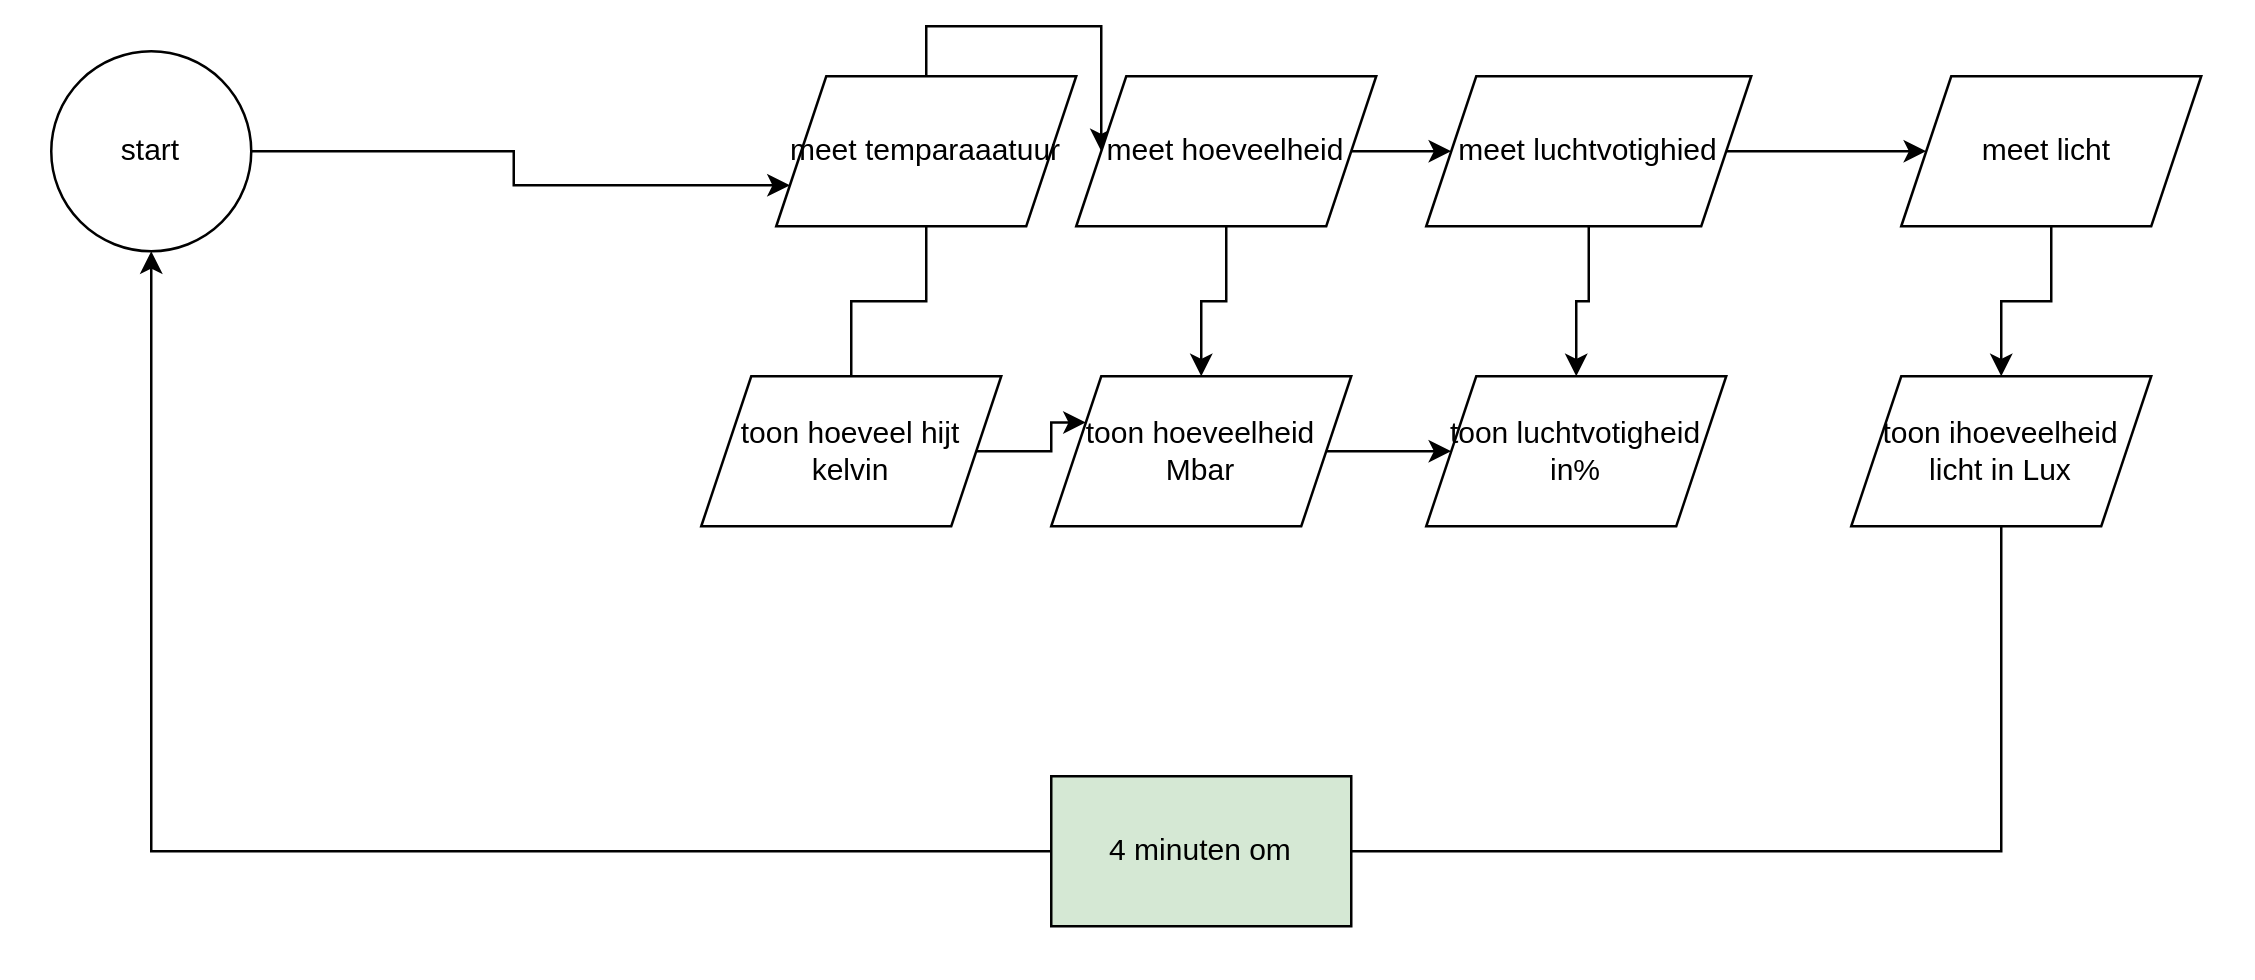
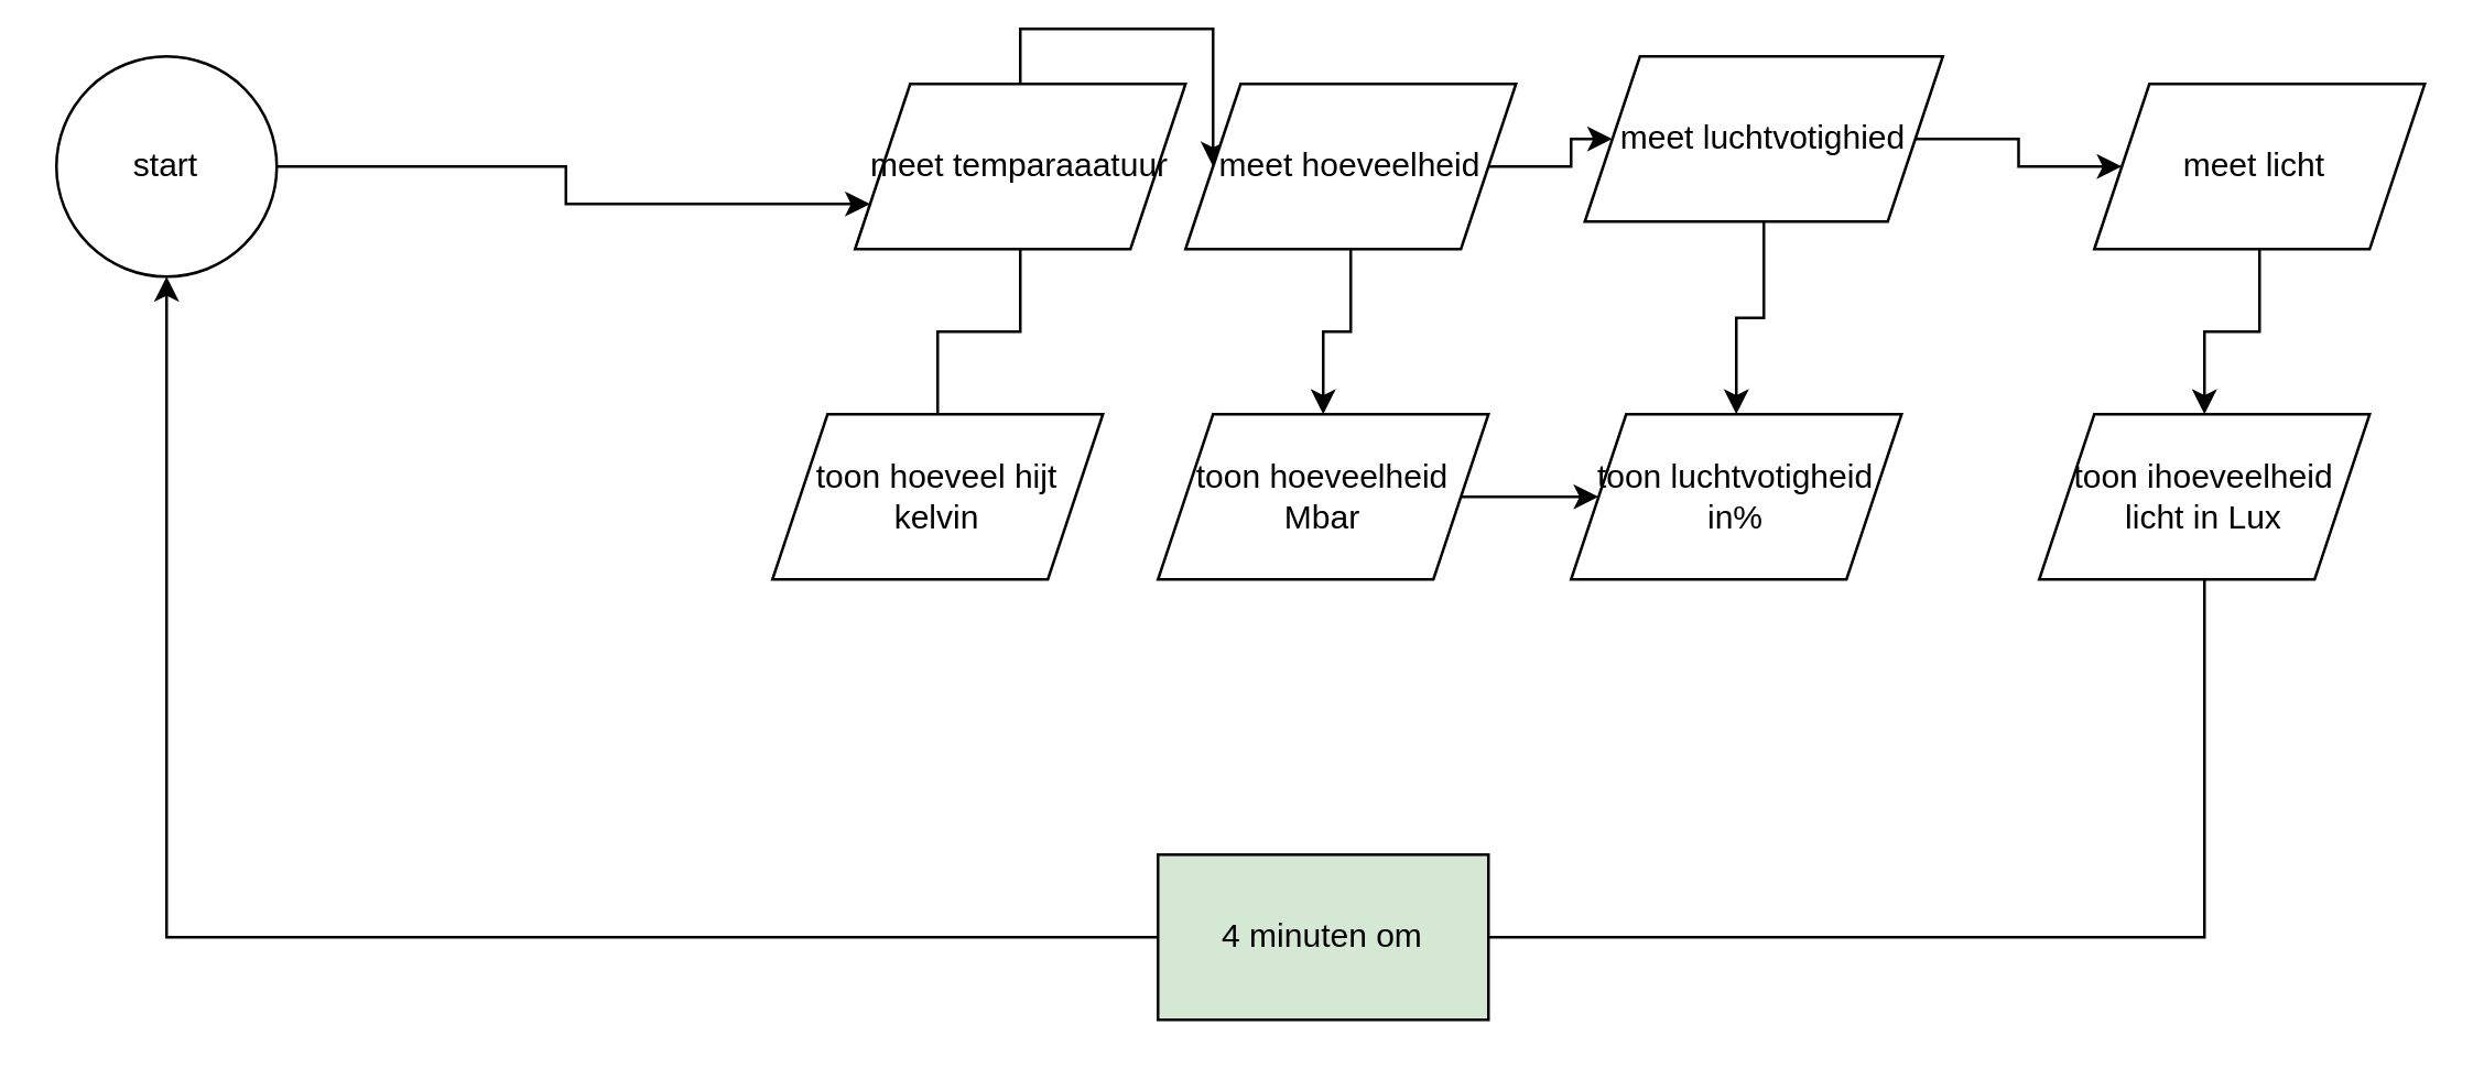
- <mxCell id="17" value="meet luchtvotighied" style="shape=parallelogram;perimeter=parallelogramPerimeter;whiteSpace=wrap;html=1;fixedSize=1;" vertex="1" parent="1"><mxGeometry x="570" y="30" width="130" height="60" as="geometry" /></mxCell>
+ <mxCell id="17" value="meet luchtvotighied" style="shape=parallelogram;perimeter=parallelogramPerimeter;whiteSpace=wrap;html=1;fixedSize=1;" vertex="1" parent="1"><mxGeometry x="575" y="20" width="130" height="60" as="geometry" /></mxCell>
- <mxCell id="7" style="edgeStyle=orthogonalEdgeStyle;rounded=0;orthogonalLoop=1;jettySize=auto;html=1;entryX=0;entryY=0.25;entryDx=0;entryDy=0;" edge="1" parent="1" source="8" target="10"><mxGeometry relative="1" as="geometry" /></mxCell>
